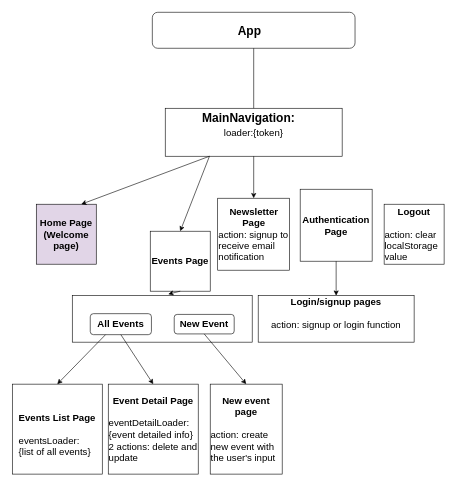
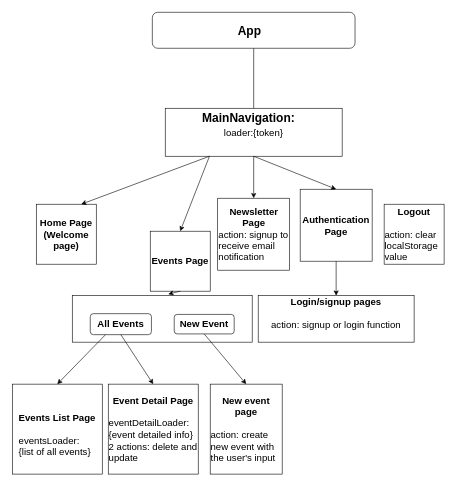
+ <mxCell id="20" value="" style="endArrow=classic;html=1;rounded=0;fontSize=16;entryX=0.5;entryY=0;entryDx=0;entryDy=0;exitX=0.5;exitY=1;exitDx=0;exitDy=0;" edge="1" parent="1" source="4" target="9"><mxGeometry width="50" height="50" relative="1" as="geometry"><mxPoint x="260" y="470" as="sourcePoint" /><mxPoint x="310" y="420" as="targetPoint" /></mxGeometry></mxCell>
- <mxCell id="5" value="&lt;b&gt;Home Page&lt;br&gt;(Welcome page)&lt;/b&gt;" style="whiteSpace=wrap;html=1;aspect=fixed;fontSize=16;fillColor=#e1d5e7;" vertex="1" parent="1"><mxGeometry x="60" y="340" width="100" height="100" as="geometry" /></mxCell>
+ <mxCell id="5" value="&lt;b&gt;Home Page&lt;br&gt;(Welcome page)&lt;/b&gt;" style="whiteSpace=wrap;html=1;aspect=fixed;fontSize=16;" vertex="1" parent="1"><mxGeometry x="60" y="340" width="100" height="100" as="geometry" /></mxCell>
